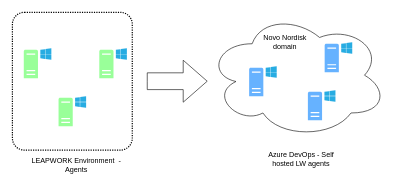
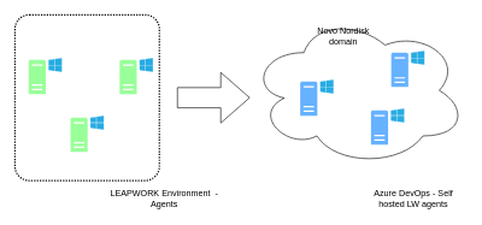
- <mxCell id="8" value="Novo Nordisk domain" style="text;html=1;strokeColor=none;fillColor=none;align=center;verticalAlign=middle;whiteSpace=wrap;rounded=0;" vertex="1" parent="1"><mxGeometry x="425" y="60" width="100" height="20" as="geometry" /></mxCell>
+ <mxCell id="8" value="Novo Nordisk domain" style="text;html=1;strokeColor=none;fillColor=none;align=center;verticalAlign=middle;whiteSpace=wrap;rounded=0;" vertex="1" parent="1"><mxGeometry x="425" y="40" width="100" height="20" as="geometry" /></mxCell>
- <mxCell id="7" value="Azure DevOps - Self hosted LW agents" style="text;html=1;strokeColor=none;fillColor=none;align=center;verticalAlign=middle;whiteSpace=wrap;rounded=0;" vertex="1" parent="1"><mxGeometry x="445" y="250" width="114" height="30" as="geometry" /></mxCell>
+ <mxCell id="7" value="Azure DevOps - Self hosted LW agents" style="text;html=1;strokeColor=none;fillColor=none;align=center;verticalAlign=middle;whiteSpace=wrap;rounded=0;" vertex="1" parent="1"><mxGeometry x="515" y="260" width="114" height="30" as="geometry" /></mxCell>
- <mxCell id="13" value="LEAPWORK Environment&amp;nbsp; - Agents" style="text;html=1;strokeColor=none;fillColor=none;align=center;verticalAlign=middle;whiteSpace=wrap;rounded=0;" vertex="1" parent="1"><mxGeometry x="47" y="260" width="160" height="30" as="geometry" /></mxCell>
+ <mxCell id="13" value="LEAPWORK Environment&amp;nbsp; - Agents" style="text;html=1;strokeColor=none;fillColor=none;align=center;verticalAlign=middle;whiteSpace=wrap;rounded=0;" vertex="1" parent="1"><mxGeometry x="147" y="260" width="160" height="30" as="geometry" /></mxCell>
